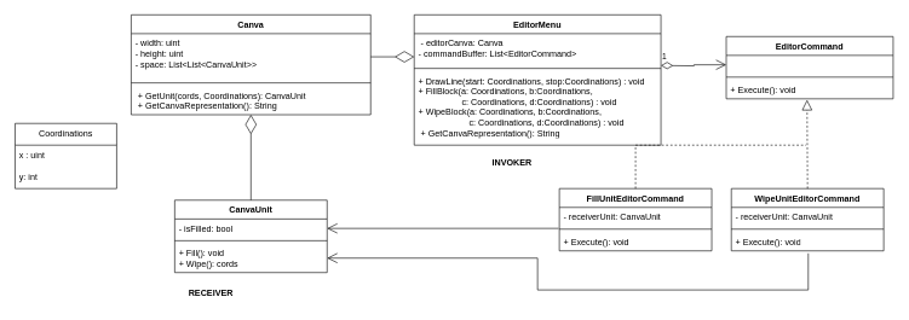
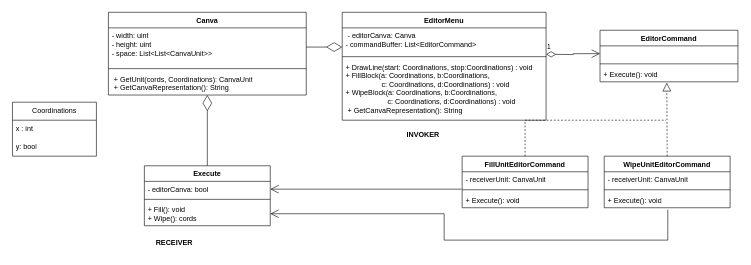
- <mxCell id="35" value="x : uint" style="text;strokeColor=none;fillColor=none;align=left;verticalAlign=middle;spacingLeft=4;spacingRight=4;overflow=hidden;points=[[0,0.5],[1,0.5]];portConstraint=eastwest;rotatable=0;whiteSpace=wrap;html=1;" parent="34" vertex="1"><mxGeometry y="30" width="140" height="30" as="geometry" /></mxCell>
+ <mxCell id="35" value="x : int" style="text;strokeColor=none;fillColor=none;align=left;verticalAlign=middle;spacingLeft=4;spacingRight=4;overflow=hidden;points=[[0,0.5],[1,0.5]];portConstraint=eastwest;rotatable=0;whiteSpace=wrap;html=1;" parent="34" vertex="1"><mxGeometry y="30" width="140" height="30" as="geometry" /></mxCell>
- <mxCell id="36" value="y: int" style="text;strokeColor=none;fillColor=none;align=left;verticalAlign=middle;spacingLeft=4;spacingRight=4;overflow=hidden;points=[[0,0.5],[1,0.5]];portConstraint=eastwest;rotatable=0;whiteSpace=wrap;html=1;" parent="34" vertex="1"><mxGeometry y="60" width="140" height="30" as="geometry" /></mxCell>
+ <mxCell id="36" value="y: bool" style="text;strokeColor=none;fillColor=none;align=left;verticalAlign=middle;spacingLeft=4;spacingRight=4;overflow=hidden;points=[[0,0.5],[1,0.5]];portConstraint=eastwest;rotatable=0;whiteSpace=wrap;html=1;" parent="34" vertex="1"><mxGeometry y="60" width="140" height="30" as="geometry" /></mxCell>
- <mxCell id="18" value="CanvaUnit" style="swimlane;fontStyle=1;align=center;verticalAlign=top;childLayout=stackLayout;horizontal=1;startSize=26;horizontalStack=0;resizeParent=1;resizeParentMax=0;resizeLast=0;collapsible=1;marginBottom=0;whiteSpace=wrap;html=1;" parent="1" vertex="1"><mxGeometry x="240" y="276" width="210" height="100" as="geometry" /></mxCell>
+ <mxCell id="18" value="Execute" style="swimlane;fontStyle=1;align=center;verticalAlign=top;childLayout=stackLayout;horizontal=1;startSize=26;horizontalStack=0;resizeParent=1;resizeParentMax=0;resizeLast=0;collapsible=1;marginBottom=0;whiteSpace=wrap;html=1;" parent="1" vertex="1"><mxGeometry x="240" y="276" width="210" height="100" as="geometry" /></mxCell>
- <mxCell id="19" value="- isFilled: bool" style="text;strokeColor=none;fillColor=none;align=left;verticalAlign=top;spacingLeft=4;spacingRight=4;overflow=hidden;rotatable=0;points=[[0,0.5],[1,0.5]];portConstraint=eastwest;whiteSpace=wrap;html=1;" parent="18" vertex="1"><mxGeometry y="26" width="210" height="26" as="geometry" /></mxCell>
+ <mxCell id="19" value="- editorCanva: bool" style="text;strokeColor=none;fillColor=none;align=left;verticalAlign=top;spacingLeft=4;spacingRight=4;overflow=hidden;rotatable=0;points=[[0,0.5],[1,0.5]];portConstraint=eastwest;whiteSpace=wrap;html=1;" parent="18" vertex="1"><mxGeometry y="26" width="210" height="26" as="geometry" /></mxCell>
